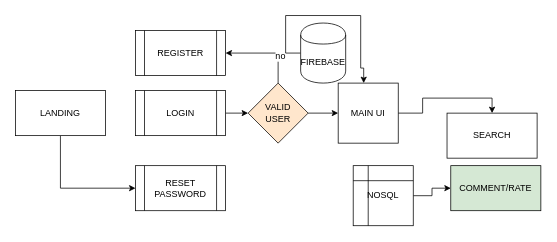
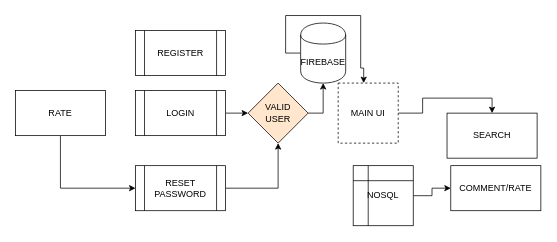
- <mxCell id="6" style="edgeStyle=orthogonalEdgeStyle;rounded=0;orthogonalLoop=1;jettySize=auto;html=1;exitX=0.5;exitY=0;exitDx=0;exitDy=0;entryX=1;entryY=0.5;entryDx=0;entryDy=0;" edge="1" parent="1" source="9" target="10"><mxGeometry relative="1" as="geometry" /></mxCell>
- <mxCell id="7" value="no&lt;br&gt;" style="text;html=1;resizable=0;points=[];align=center;verticalAlign=middle;labelBackgroundColor=#ffffff;" vertex="1" connectable="0" parent="6"><mxGeometry x="-0.327" y="-2" relative="1" as="geometry"><mxPoint as="offset" /></mxGeometry></mxCell>
- <mxCell id="3" value="LANDING" style="rounded=0;whiteSpace=wrap;html=1;" vertex="1" parent="1"><mxGeometry x="20" y="120" width="120" height="60" as="geometry" /></mxCell>
+ <mxCell id="3" value="RATE" style="rounded=0;whiteSpace=wrap;html=1;" vertex="1" parent="1"><mxGeometry x="20" y="120" width="120" height="60" as="geometry" /></mxCell>
- <mxCell id="8" style="edgeStyle=orthogonalEdgeStyle;rounded=0;orthogonalLoop=1;jettySize=auto;html=1;exitX=1;exitY=0.5;exitDx=0;exitDy=0;" edge="1" parent="1" source="9" target="14"><mxGeometry relative="1" as="geometry" /></mxCell>
+ <mxCell id="8" style="edgeStyle=orthogonalEdgeStyle;rounded=0;orthogonalLoop=1;jettySize=auto;html=1;exitX=1;exitY=0.5;exitDx=0;exitDy=0;" edge="1" parent="1" source="9" target="16"><mxGeometry relative="1" as="geometry" /></mxCell>
- <mxCell id="14" value="MAIN UI" style="whiteSpace=wrap;html=1;aspect=fixed;" vertex="1" parent="1"><mxGeometry x="450" y="110" width="80" height="80" as="geometry" /></mxCell>
+ <mxCell id="14" value="MAIN UI" style="whiteSpace=wrap;html=1;aspect=fixed;dashed=1;" vertex="1" parent="1"><mxGeometry x="450" y="110" width="80" height="80" as="geometry" /></mxCell>
+ <mxCell id="11" style="edgeStyle=orthogonalEdgeStyle;rounded=0;orthogonalLoop=1;jettySize=auto;html=1;exitX=1;exitY=0.5;exitDx=0;exitDy=0;entryX=0.5;entryY=1;entryDx=0;entryDy=0;" edge="1" parent="1" source="12" target="9"><mxGeometry relative="1" as="geometry" /></mxCell>
- <mxCell id="20" value="COMMENT/RATE" style="rounded=0;whiteSpace=wrap;html=1;fillColor=#d5e8d4;" vertex="1" parent="1"><mxGeometry x="600" width="120" height="60" as="geometry" y="220" /></mxCell>
+ <mxCell id="20" value="COMMENT/RATE" style="rounded=0;whiteSpace=wrap;html=1;" vertex="1" parent="1"><mxGeometry x="600" width="120" height="60" as="geometry" y="220" /></mxCell>
